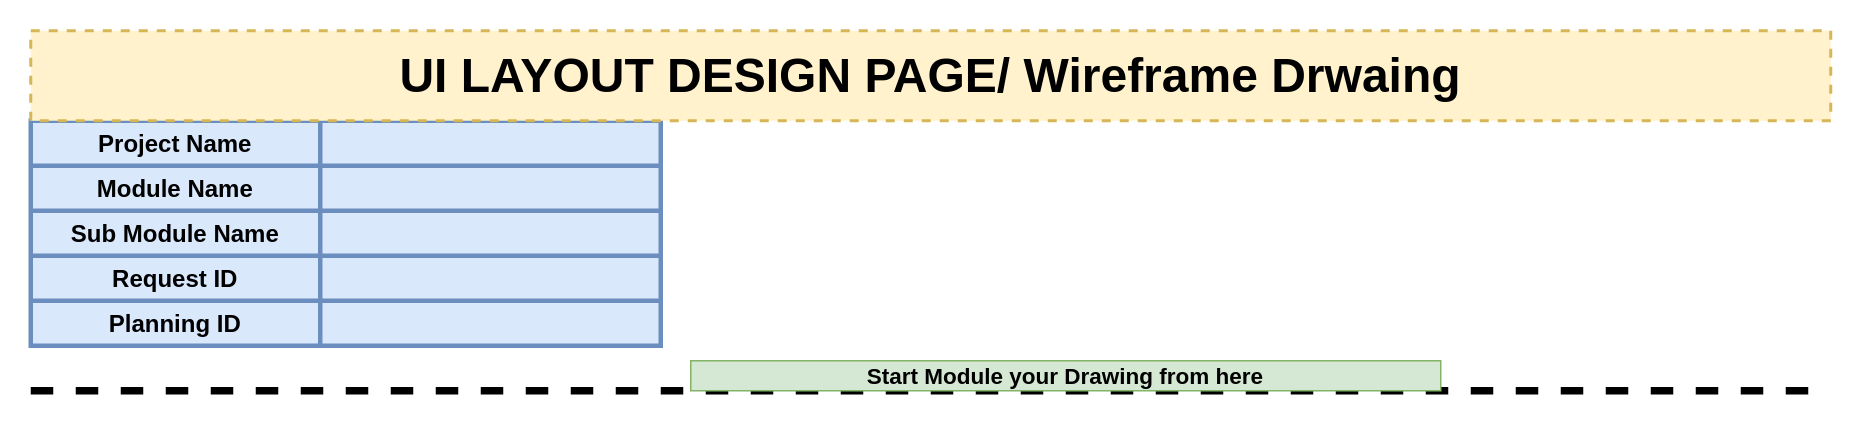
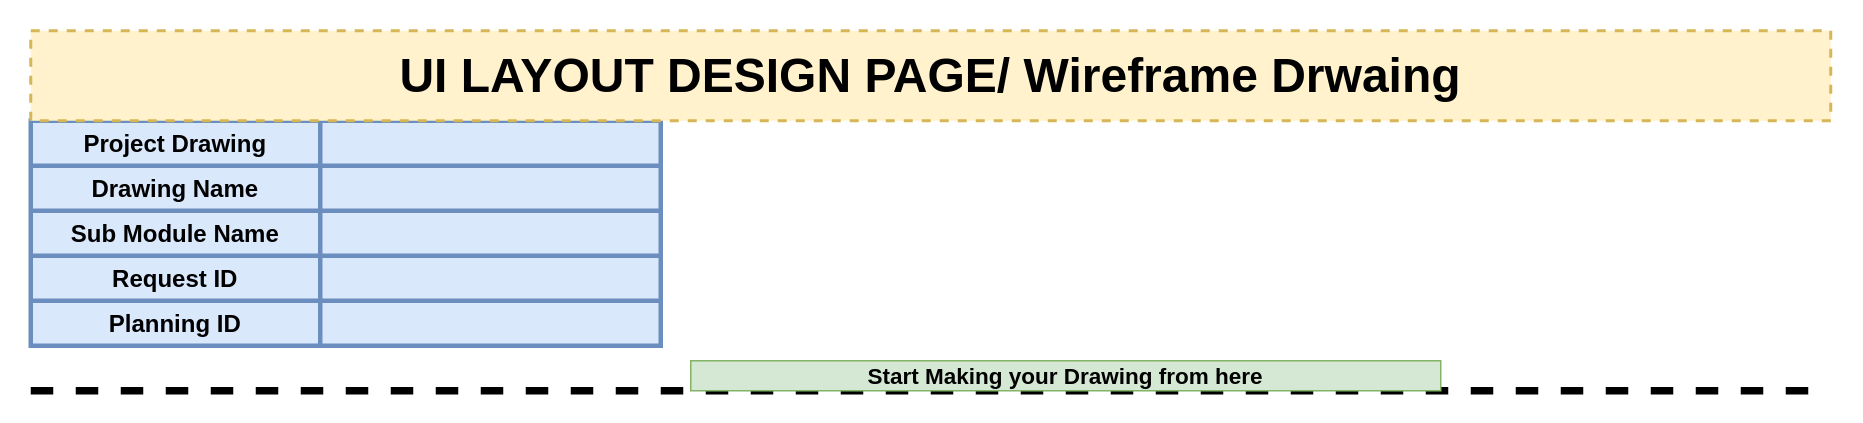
- <mxCell id="4" value="&lt;b&gt;Project Name&lt;/b&gt;" style="shape=partialRectangle;html=1;whiteSpace=wrap;connectable=0;strokeColor=inherit;overflow=hidden;fillColor=none;top=0;left=0;bottom=0;right=0;pointerEvents=1;fontSize=16;" vertex="1" parent="3"><mxGeometry width="193" height="30" as="geometry"><mxRectangle width="193" height="30" as="alternateBounds" /></mxGeometry></mxCell>
+ <mxCell id="4" value="&lt;b&gt;Project Drawing&lt;/b&gt;" style="shape=partialRectangle;html=1;whiteSpace=wrap;connectable=0;strokeColor=inherit;overflow=hidden;fillColor=none;top=0;left=0;bottom=0;right=0;pointerEvents=1;fontSize=16;" vertex="1" parent="3"><mxGeometry width="193" height="30" as="geometry"><mxRectangle width="193" height="30" as="alternateBounds" /></mxGeometry></mxCell>
- <mxCell id="7" value="&lt;b&gt;Module Name&lt;/b&gt;" style="shape=partialRectangle;html=1;whiteSpace=wrap;connectable=0;strokeColor=inherit;overflow=hidden;fillColor=none;top=0;left=0;bottom=0;right=0;pointerEvents=1;fontSize=16;" vertex="1" parent="6"><mxGeometry width="193" height="30" as="geometry"><mxRectangle width="193" height="30" as="alternateBounds" /></mxGeometry></mxCell>
+ <mxCell id="7" value="&lt;b&gt;Drawing Name&lt;/b&gt;" style="shape=partialRectangle;html=1;whiteSpace=wrap;connectable=0;strokeColor=inherit;overflow=hidden;fillColor=none;top=0;left=0;bottom=0;right=0;pointerEvents=1;fontSize=16;" vertex="1" parent="6"><mxGeometry width="193" height="30" as="geometry"><mxRectangle width="193" height="30" as="alternateBounds" /></mxGeometry></mxCell>
- <mxCell id="20" value="Start Module your Drawing from here" style="rounded=0;whiteSpace=wrap;html=1;fillColor=#d5e8d4;strokeColor=#82b366;fontStyle=1;fontSize=15;" vertex="1" parent="1"><mxGeometry x="460" y="240" width="500" height="20" as="geometry" /></mxCell>
+ <mxCell id="20" value="Start Making your Drawing from here" style="rounded=0;whiteSpace=wrap;html=1;fillColor=#d5e8d4;strokeColor=#82b366;fontStyle=1;fontSize=15;" vertex="1" parent="1"><mxGeometry x="460" y="240" width="500" height="20" as="geometry" /></mxCell>
